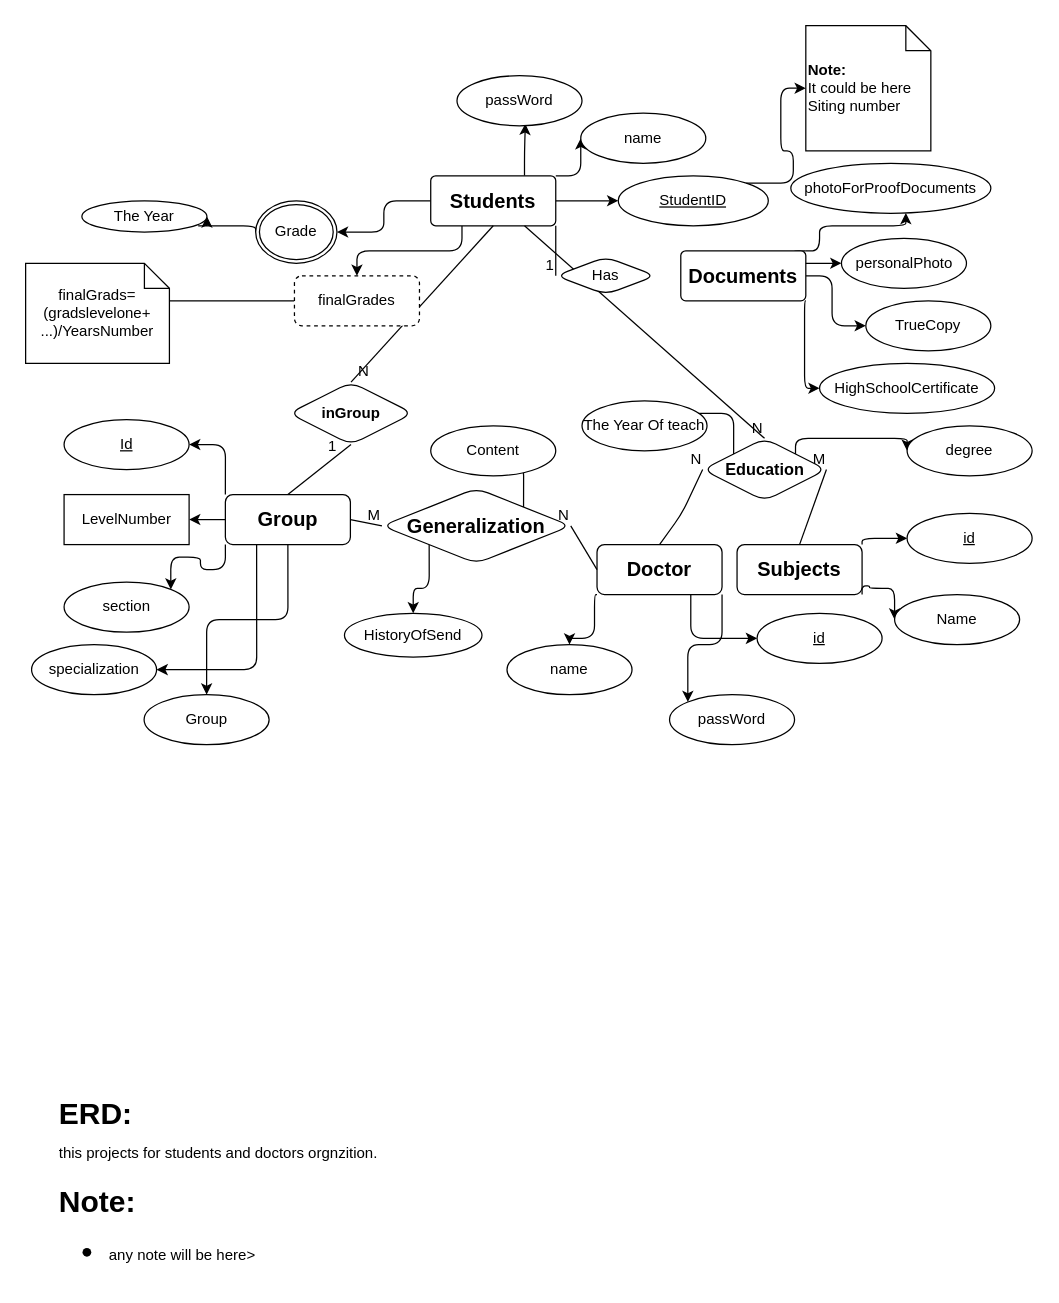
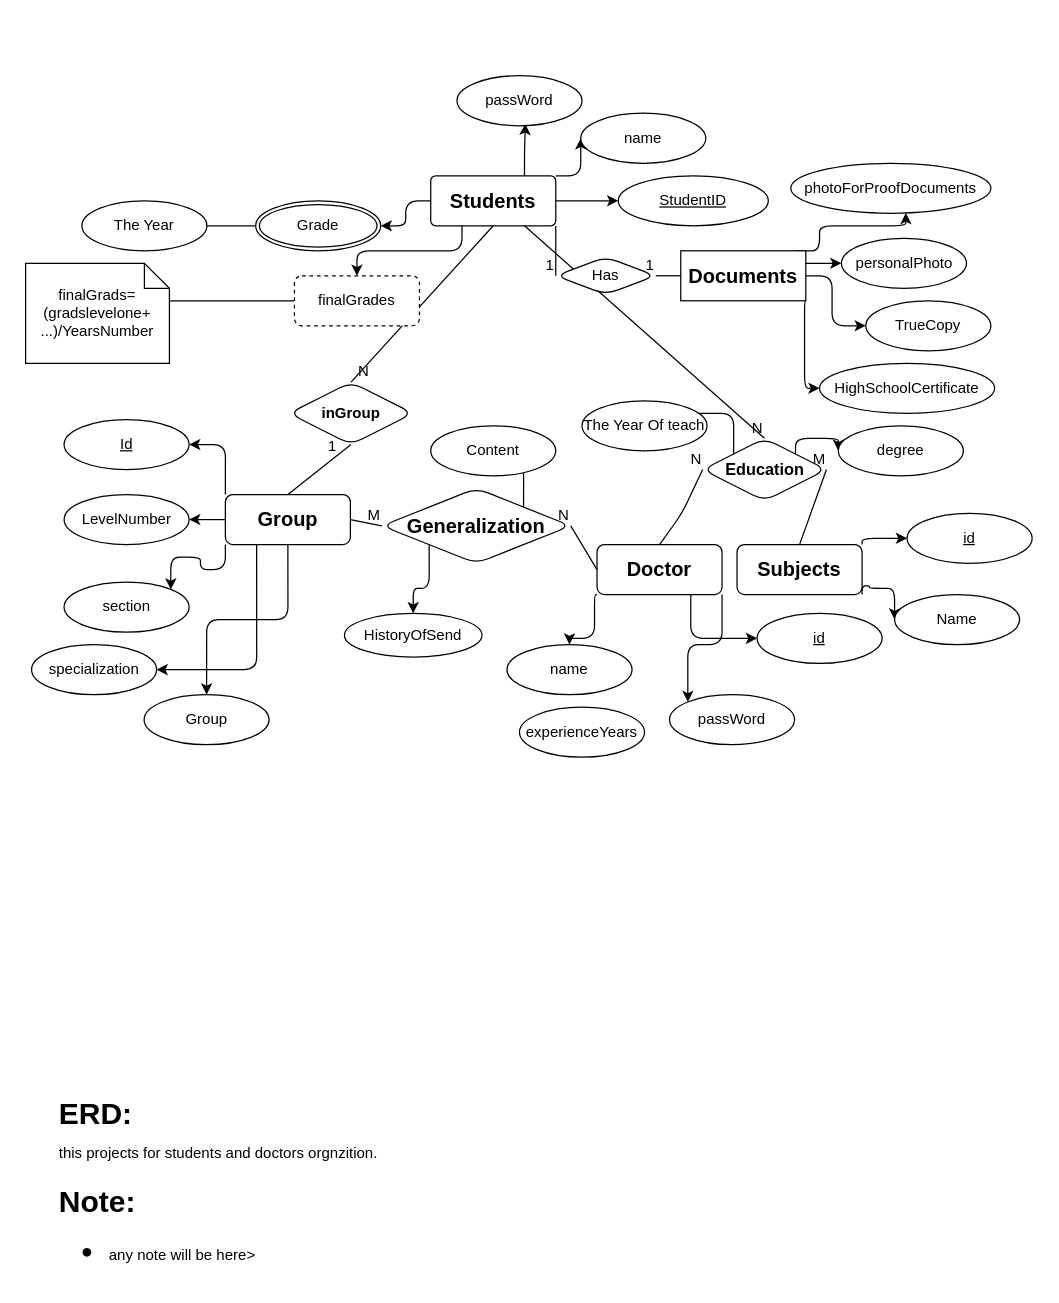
- <mxCell id="10" value="&lt;b&gt;Note:&lt;/b&gt;&lt;div&gt;It could be here Siting number&lt;/div&gt;" style="shape=note;size=20;whiteSpace=wrap;html=1;align=left;rounded=1;" parent="1" vertex="1"><mxGeometry x="644" y="20" width="100" height="100" as="geometry" /></mxCell>
- <mxCell id="11" style="edgeStyle=orthogonalEdgeStyle;rounded=1;orthogonalLoop=1;jettySize=auto;html=1;exitX=1;exitY=0;exitDx=0;exitDy=0;entryX=0;entryY=0.5;entryDx=0;entryDy=0;entryPerimeter=0;" parent="1" source="8" target="10" edge="1"><mxGeometry relative="1" as="geometry"><mxPoint x="594" y="150" as="sourcePoint" /></mxGeometry></mxCell>
- <mxCell id="13" value="The Year" style="ellipse;whiteSpace=wrap;html=1;align=center;rounded=1;" parent="1" vertex="1"><mxGeometry x="65" y="160" width="100" height="25" as="geometry" /></mxCell>
+ <mxCell id="13" value="The Year" style="ellipse;whiteSpace=wrap;html=1;align=center;rounded=1;" parent="1" vertex="1"><mxGeometry x="65" y="160" width="100" height="40" as="geometry" /></mxCell>
- <mxCell id="70" value="Grade" style="ellipse;shape=doubleEllipse;margin=3;whiteSpace=wrap;html=1;align=center;rounded=1;" parent="1" vertex="1"><mxGeometry x="204" y="160" width="65" height="50" as="geometry" /></mxCell>
+ <mxCell id="70" value="Grade" style="ellipse;shape=doubleEllipse;margin=3;whiteSpace=wrap;html=1;align=center;rounded=1;" parent="1" vertex="1"><mxGeometry x="204" y="160" width="100" height="40" as="geometry" /></mxCell>
+ <mxCell id="65" value="" style="endArrow=none;html=1;rounded=1;entryX=1;entryY=0.5;entryDx=0;entryDy=0;exitX=0;exitY=0.5;exitDx=0;exitDy=0;" parent="1" source="61" target="62" edge="1"><mxGeometry relative="1" as="geometry"><mxPoint x="505" y="270" as="sourcePoint" /><mxPoint x="665" y="270" as="targetPoint" /></mxGeometry></mxCell>
+ <mxCell id="66" value="1" style="resizable=0;html=1;whiteSpace=wrap;align=right;verticalAlign=bottom;rounded=1;" parent="65" connectable="0" vertex="1"><mxGeometry x="1" relative="1" as="geometry" /></mxCell>
- <mxCell id="61" value="&lt;b&gt;&lt;font style=&quot;font-size: 16px;&quot;&gt;Documents&lt;/font&gt;&lt;/b&gt;" style="rounded=1;arcSize=10;whiteSpace=wrap;html=1;align=center;" parent="1" vertex="1"><mxGeometry x="544" y="200" width="100" height="40" as="geometry" /></mxCell>
+ <mxCell id="61" value="&lt;b&gt;&lt;font style=&quot;font-size: 16px;&quot;&gt;Documents&lt;/font&gt;&lt;/b&gt;" style="arcSize=10;whiteSpace=wrap;html=1;align=center;rounded=0;" parent="1" vertex="1"><mxGeometry x="544" y="200" width="100" height="40" as="geometry" /></mxCell>
- <mxCell id="67" value="degree" style="ellipse;whiteSpace=wrap;html=1;align=center;rounded=1;" parent="1" vertex="1"><mxGeometry x="725" y="340" width="100" height="40" as="geometry" /></mxCell>
+ <mxCell id="67" value="degree" style="ellipse;whiteSpace=wrap;html=1;align=center;rounded=1;" parent="1" vertex="1"><mxGeometry x="670" y="340" width="100" height="40" as="geometry" /></mxCell>
- <mxCell id="28" value="LevelNumber" style="whiteSpace=wrap;html=1;align=center;rounded=0;" parent="1" vertex="1"><mxGeometry x="50.75" y="395" width="100" height="40" as="geometry" /></mxCell>
+ <mxCell id="28" value="LevelNumber" style="ellipse;whiteSpace=wrap;html=1;align=center;rounded=1;" parent="1" vertex="1"><mxGeometry x="50.75" y="395" width="100" height="40" as="geometry" /></mxCell>
+ <mxCell id="49" value="experienceYears" style="ellipse;whiteSpace=wrap;html=1;align=center;rounded=1;" parent="1" vertex="1"><mxGeometry x="415" y="565" width="100" height="40" as="geometry" /></mxCell>
